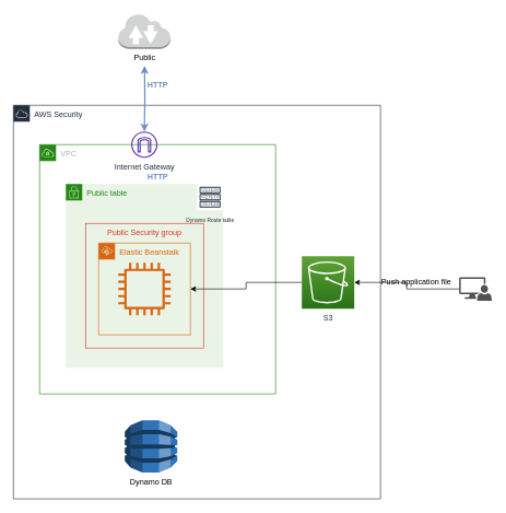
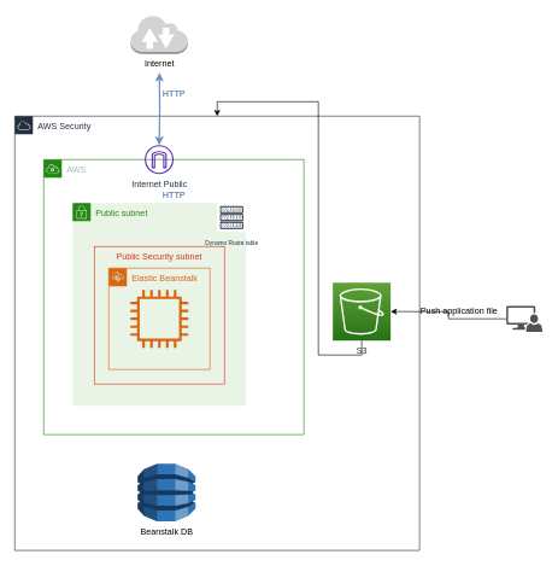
- <mxCell id="11" value="Public" style="outlineConnect=0;dashed=0;verticalLabelPosition=bottom;verticalAlign=top;align=center;html=1;shape=mxgraph.aws3.internet_2;fillColor=#D2D3D3;gradientColor=none;" parent="1" vertex="1"><mxGeometry x="180" y="20" width="79.5" height="54" as="geometry" /></mxCell>
+ <mxCell id="11" value="Internet" style="outlineConnect=0;dashed=0;verticalLabelPosition=bottom;verticalAlign=top;align=center;html=1;shape=mxgraph.aws3.internet_2;fillColor=#D2D3D3;gradientColor=none;" parent="1" vertex="1"><mxGeometry x="180" y="20" width="79.5" height="54" as="geometry" /></mxCell>
- <mxCell id="3" value="VPC" style="points=[[0,0],[0.25,0],[0.5,0],[0.75,0],[1,0],[1,0.25],[1,0.5],[1,0.75],[1,1],[0.75,1],[0.5,1],[0.25,1],[0,1],[0,0.75],[0,0.5],[0,0.25]];outlineConnect=0;gradientColor=none;html=1;whiteSpace=wrap;fontSize=12;fontStyle=0;shape=mxgraph.aws4.group;grIcon=mxgraph.aws4.group_vpc;strokeColor=#248814;fillColor=none;verticalAlign=top;align=left;spacingLeft=30;fontColor=#AAB7B8;dashed=0;" parent="1" vertex="1"><mxGeometry x="60" y="220" width="360" height="380" as="geometry" /></mxCell>
+ <mxCell id="3" value="AWS" style="points=[[0,0],[0.25,0],[0.5,0],[0.75,0],[1,0],[1,0.25],[1,0.5],[1,0.75],[1,1],[0.75,1],[0.5,1],[0.25,1],[0,1],[0,0.75],[0,0.5],[0,0.25]];outlineConnect=0;gradientColor=none;html=1;whiteSpace=wrap;fontSize=12;fontStyle=0;shape=mxgraph.aws4.group;grIcon=mxgraph.aws4.group_vpc;strokeColor=#248814;fillColor=none;verticalAlign=top;align=left;spacingLeft=30;fontColor=#AAB7B8;dashed=0;" parent="1" vertex="1"><mxGeometry x="60" y="220" width="360" height="380" as="geometry" /></mxCell>
- <mxCell id="9" value="Internet Gateway" style="outlineConnect=0;fontColor=#232F3E;gradientColor=none;fillColor=#5A30B5;strokeColor=none;dashed=0;verticalLabelPosition=bottom;verticalAlign=top;align=center;html=1;fontSize=12;fontStyle=0;aspect=fixed;pointerEvents=1;shape=mxgraph.aws4.internet_gateway;" parent="1" vertex="1"><mxGeometry x="199.75" width="40" height="40" as="geometry" y="200" /></mxCell>
+ <mxCell id="9" value="Internet Public" style="outlineConnect=0;fontColor=#232F3E;gradientColor=none;fillColor=#5A30B5;strokeColor=none;dashed=0;verticalLabelPosition=bottom;verticalAlign=top;align=center;html=1;fontSize=12;fontStyle=0;aspect=fixed;pointerEvents=1;shape=mxgraph.aws4.internet_gateway;" parent="1" vertex="1"><mxGeometry x="199.75" width="40" height="40" as="geometry" y="200" /></mxCell>
- <mxCell id="4" value="Public table" style="points=[[0,0],[0.25,0],[0.5,0],[0.75,0],[1,0],[1,0.25],[1,0.5],[1,0.75],[1,1],[0.75,1],[0.5,1],[0.25,1],[0,1],[0,0.75],[0,0.5],[0,0.25]];outlineConnect=0;gradientColor=none;html=1;whiteSpace=wrap;fontSize=12;fontStyle=0;shape=mxgraph.aws4.group;grIcon=mxgraph.aws4.group_security_group;grStroke=0;strokeColor=#248814;verticalAlign=top;align=left;spacingLeft=30;fontColor=#248814;dashed=0;fillColor=#E9F3E6;" parent="1" vertex="1"><mxGeometry x="100" y="280" width="240" height="280" as="geometry" /></mxCell>
+ <mxCell id="4" value="Public subnet" style="points=[[0,0],[0.25,0],[0.5,0],[0.75,0],[1,0],[1,0.25],[1,0.5],[1,0.75],[1,1],[0.75,1],[0.5,1],[0.25,1],[0,1],[0,0.75],[0,0.5],[0,0.25]];outlineConnect=0;gradientColor=none;html=1;whiteSpace=wrap;fontSize=12;fontStyle=0;shape=mxgraph.aws4.group;grIcon=mxgraph.aws4.group_security_group;grStroke=0;strokeColor=#248814;verticalAlign=top;align=left;spacingLeft=30;fontColor=#248814;dashed=0;fillColor=#E9F3E6;" parent="1" vertex="1"><mxGeometry x="100" y="280" width="240" height="280" as="geometry" /></mxCell>
- <mxCell id="5" value="Public Security group" style="fillColor=none;strokeColor=#DD3522;verticalAlign=top;fontStyle=0;fontColor=#DD3522;" parent="1" vertex="1"><mxGeometry x="130" y="340" width="180" height="190" as="geometry" /></mxCell>
+ <mxCell id="5" value="Public Security subnet" style="fillColor=none;strokeColor=#DD3522;verticalAlign=top;fontStyle=0;fontColor=#DD3522;" parent="1" vertex="1"><mxGeometry x="130" y="340" width="180" height="190" as="geometry" /></mxCell>
- <mxCell id="7" style="edgeStyle=orthogonalEdgeStyle;rounded=0;orthogonalLoop=1;jettySize=auto;html=1;entryX=1;entryY=0.5;entryDx=0;entryDy=0;" parent="1" source="8" target="15" edge="1"><mxGeometry relative="1" as="geometry" /></mxCell>
+ <mxCell id="7" style="edgeStyle=orthogonalEdgeStyle;rounded=0;orthogonalLoop=1;jettySize=auto;html=1;" parent="1" source="8" target="2" edge="1"><mxGeometry relative="1" as="geometry" /></mxCell>
- <mxCell id="19" value="Dynamo DB" style="outlineConnect=0;dashed=0;verticalLabelPosition=bottom;verticalAlign=top;align=center;html=1;shape=mxgraph.aws3.dynamo_db;fillColor=#2E73B8;gradientColor=none;" parent="1" vertex="1"><mxGeometry x="190" y="640" width="80" height="80" as="geometry" /></mxCell>
+ <mxCell id="19" value="Beanstalk DB" style="outlineConnect=0;dashed=0;verticalLabelPosition=bottom;verticalAlign=top;align=center;html=1;shape=mxgraph.aws3.dynamo_db;fillColor=#2E73B8;gradientColor=none;" parent="1" vertex="1"><mxGeometry x="190" y="640" width="80" height="80" as="geometry" /></mxCell>
